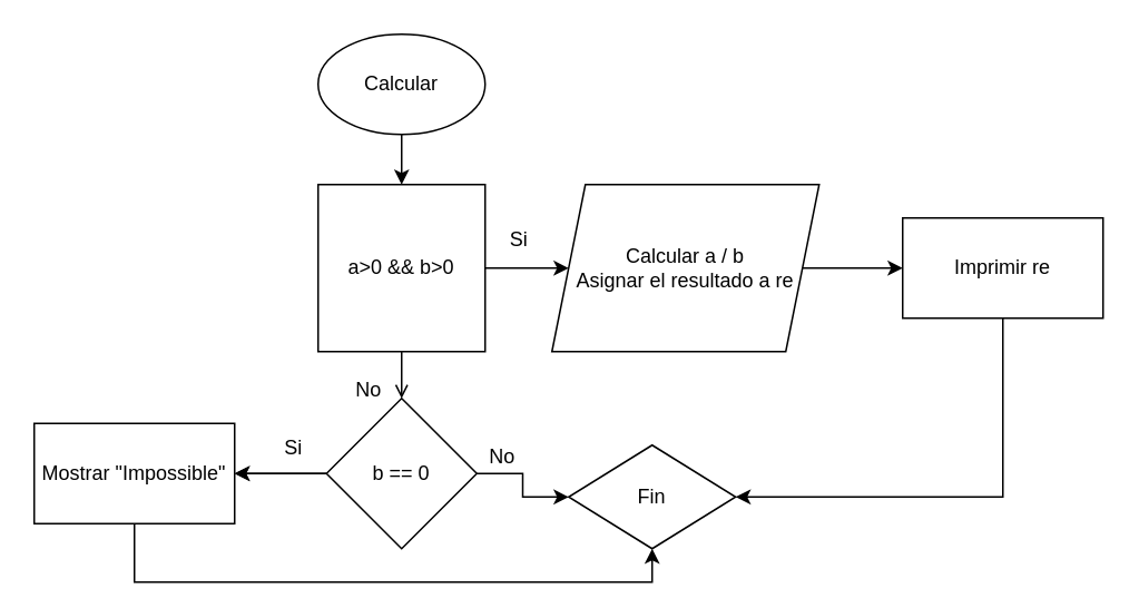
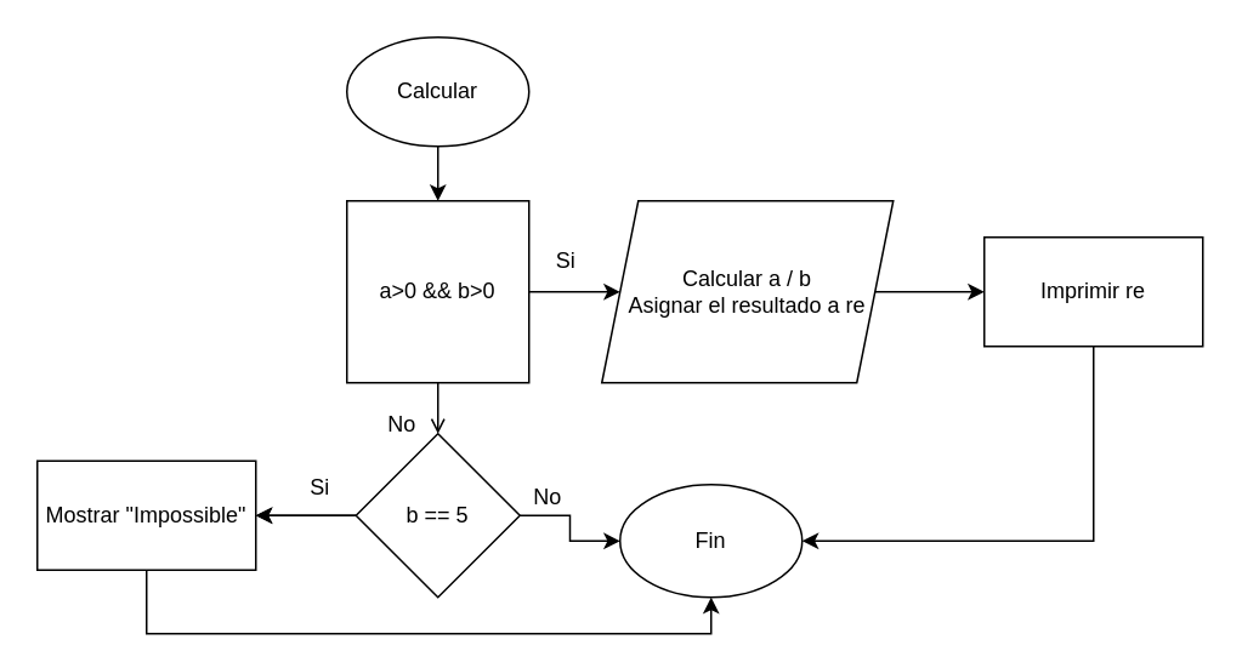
- <mxCell id="15" value="b == 0" style="rhombus;whiteSpace=wrap;html=1;" vertex="1" parent="1"><mxGeometry x="195" y="238" width="90" height="90" as="geometry" /></mxCell>
+ <mxCell id="15" value="b == 5" style="rhombus;whiteSpace=wrap;html=1;" vertex="1" parent="1"><mxGeometry x="195" y="238" width="90" height="90" as="geometry" /></mxCell>
- <mxCell id="20" value="Fin" style="rhombus;whiteSpace=wrap;html=1;" vertex="1" parent="1"><mxGeometry x="340" y="266" width="100" height="62" as="geometry" /></mxCell>
+ <mxCell id="20" value="Fin" style="ellipse;whiteSpace=wrap;html=1;" vertex="1" parent="1"><mxGeometry x="340" y="266" width="100" height="62" as="geometry" /></mxCell>
